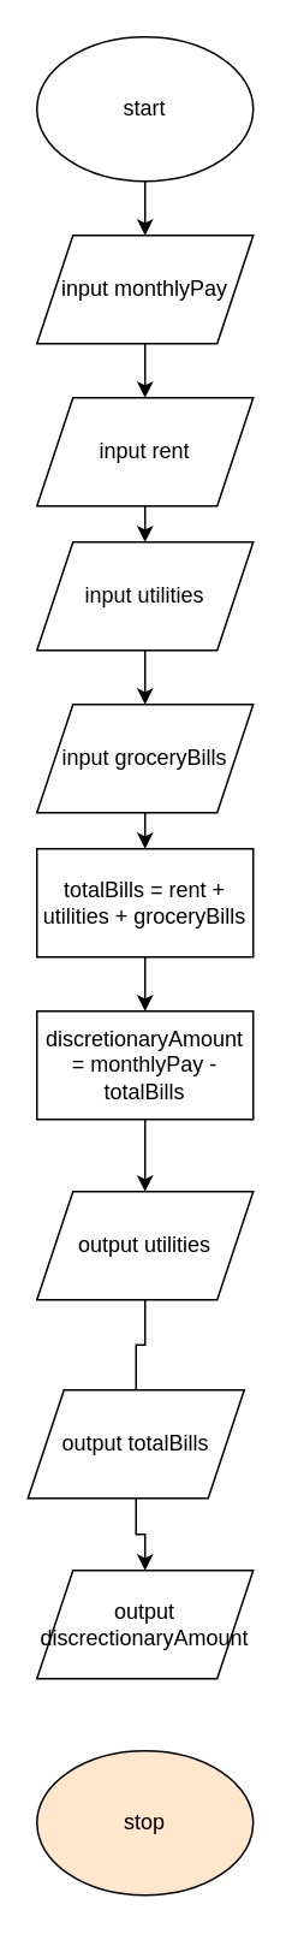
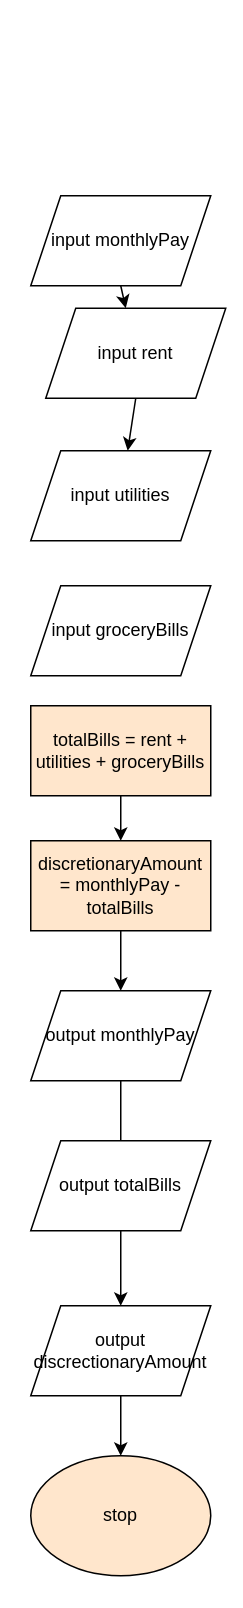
- <mxCell id="2" value="start" style="ellipse;whiteSpace=wrap;html=1;" vertex="1" parent="1"><mxGeometry x="20" y="20" width="120" height="80" as="geometry" /></mxCell>
- <mxCell id="19" value="" style="endArrow=classic;html=1;rounded=0;exitX=0.5;exitY=1;exitDx=0;exitDy=0;" edge="1" parent="1" source="2" target="3"><mxGeometry width="50" height="50" relative="1" as="geometry"><mxPoint x="40" y="650" as="sourcePoint" /><mxPoint x="90" y="600" as="targetPoint" /></mxGeometry></mxCell>
- <mxCell id="4" value="input rent" style="shape=parallelogram;perimeter=parallelogramPerimeter;whiteSpace=wrap;html=1;fixedSize=1;" vertex="1" parent="1"><mxGeometry x="20" y="220" width="120" height="60" as="geometry" /></mxCell>
+ <mxCell id="4" value="input rent" style="shape=parallelogram;perimeter=parallelogramPerimeter;whiteSpace=wrap;html=1;fixedSize=1;" vertex="1" parent="1"><mxGeometry x="30" y="205" width="120" height="60" as="geometry" /></mxCell>
- <mxCell id="5" value="" style="edgeStyle=orthogonalEdgeStyle;rounded=0;orthogonalLoop=1;jettySize=auto;html=1;" edge="1" parent="1" source="6" target="18"><mxGeometry relative="1" as="geometry" /></mxCell>
- <mxCell id="20" value="" style="endArrow=classic;html=1;rounded=0;exitX=0.5;exitY=1;exitDx=0;exitDy=0;entryX=0.5;entryY=0;entryDx=0;entryDy=0;" edge="1" parent="1" source="18" target="8"><mxGeometry width="50" height="50" relative="1" as="geometry"><mxPoint x="40" y="650" as="sourcePoint" /><mxPoint x="90" y="600" as="targetPoint" /></mxGeometry></mxCell>
- <mxCell id="8" value="totalBills = rent + utilities + groceryBills" style="rounded=0;whiteSpace=wrap;html=1;" vertex="1" parent="1"><mxGeometry x="20" y="470" width="120" height="60" as="geometry" /></mxCell>
+ <mxCell id="8" value="totalBills = rent + utilities + groceryBills" style="rounded=0;whiteSpace=wrap;html=1;fillColor=#ffe6cc;" vertex="1" parent="1"><mxGeometry x="20" y="470" width="120" height="60" as="geometry" /></mxCell>
- <mxCell id="10" value="discretionaryAmount = monthlyPay - totalBills" style="rounded=0;whiteSpace=wrap;html=1;" vertex="1" parent="1"><mxGeometry x="20" y="560" width="120" height="60" as="geometry" /></mxCell>
+ <mxCell id="10" value="discretionaryAmount = monthlyPay - totalBills" style="rounded=0;whiteSpace=wrap;html=1;fillColor=#ffe6cc;" vertex="1" parent="1"><mxGeometry x="20" y="560" width="120" height="60" as="geometry" /></mxCell>
- <mxCell id="12" value="output utilities" style="shape=parallelogram;perimeter=parallelogramPerimeter;whiteSpace=wrap;html=1;fixedSize=1;" vertex="1" parent="1"><mxGeometry x="20" y="660" width="120" height="60" as="geometry" /></mxCell>
+ <mxCell id="12" value="output monthlyPay" style="shape=parallelogram;perimeter=parallelogramPerimeter;whiteSpace=wrap;html=1;fixedSize=1;" vertex="1" parent="1"><mxGeometry x="20" y="660" width="120" height="60" as="geometry" /></mxCell>
- <mxCell id="14" value="output totalBills" style="shape=parallelogram;perimeter=parallelogramPerimeter;whiteSpace=wrap;html=1;fixedSize=1;" vertex="1" parent="1"><mxGeometry x="15" y="770" width="120" height="60" as="geometry" /></mxCell>
+ <mxCell id="14" value="output totalBills" style="shape=parallelogram;perimeter=parallelogramPerimeter;whiteSpace=wrap;html=1;fixedSize=1;" vertex="1" parent="1"><mxGeometry x="20" y="760" width="120" height="60" as="geometry" /></mxCell>
+ <mxCell id="15" value="" style="edgeStyle=orthogonalEdgeStyle;rounded=0;orthogonalLoop=1;jettySize=auto;html=1;" edge="1" parent="1" source="16" target="17"><mxGeometry relative="1" as="geometry" /></mxCell>
